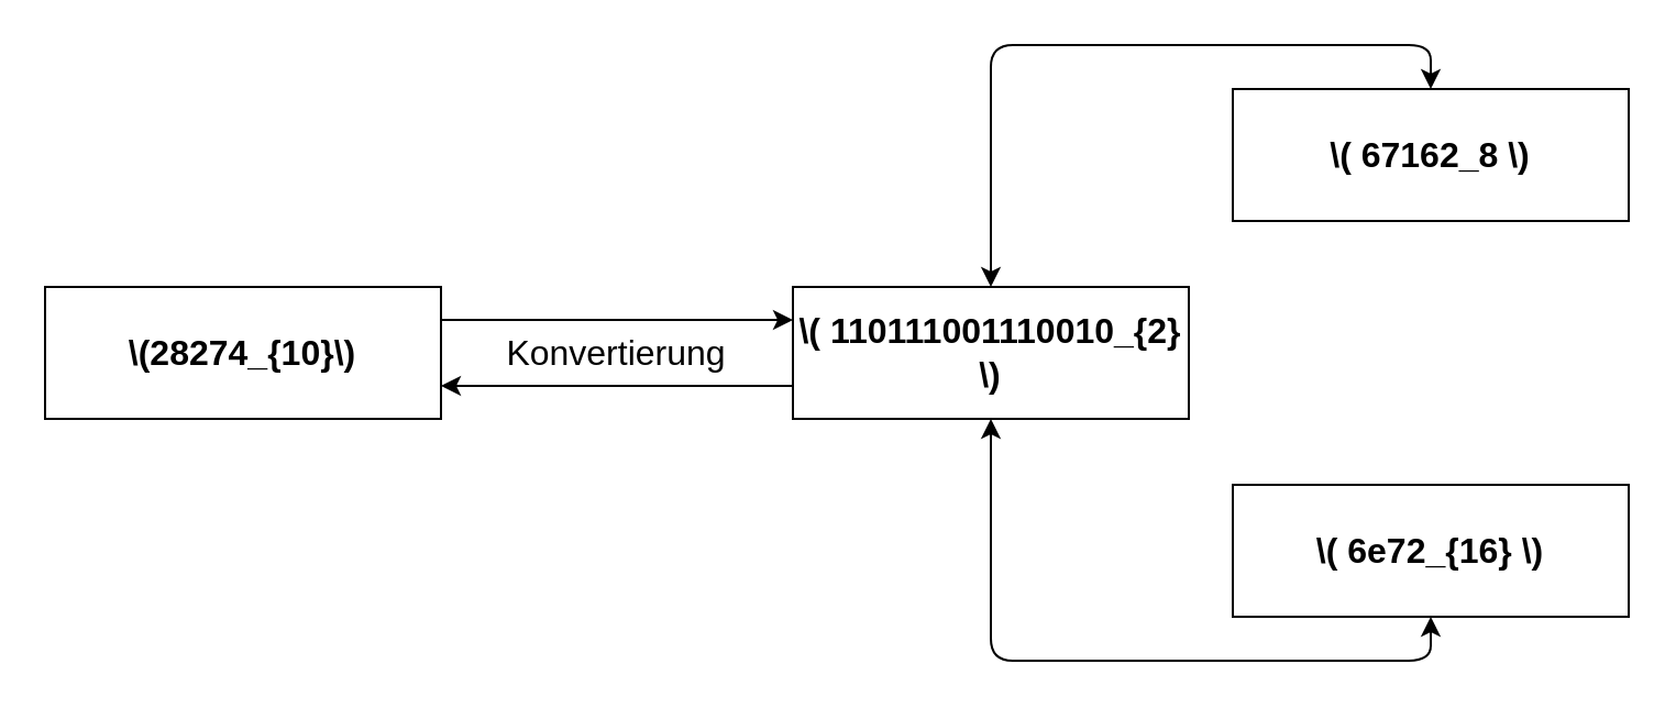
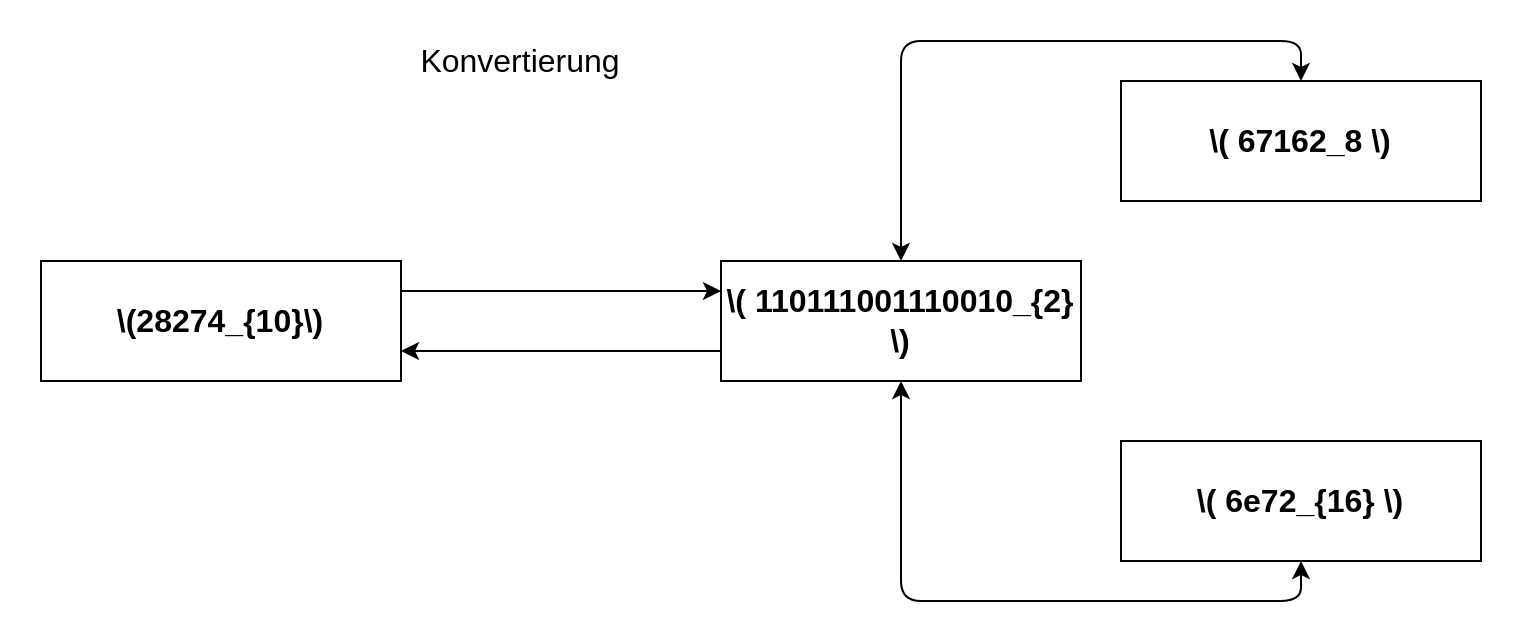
- <mxCell id="10" value="Konvertierung" style="text;html=1;align=center;verticalAlign=middle;whiteSpace=wrap;rounded=0;fontSize=16;" parent="1" vertex="1"><mxGeometry x="220" y="150" width="120" height="20" as="geometry" /></mxCell>
+ <mxCell id="10" value="Konvertierung" style="text;html=1;align=center;verticalAlign=middle;whiteSpace=wrap;rounded=0;fontSize=16;" parent="1" vertex="1"><mxGeometry x="200" y="20" width="120" height="20" as="geometry" /></mxCell>
